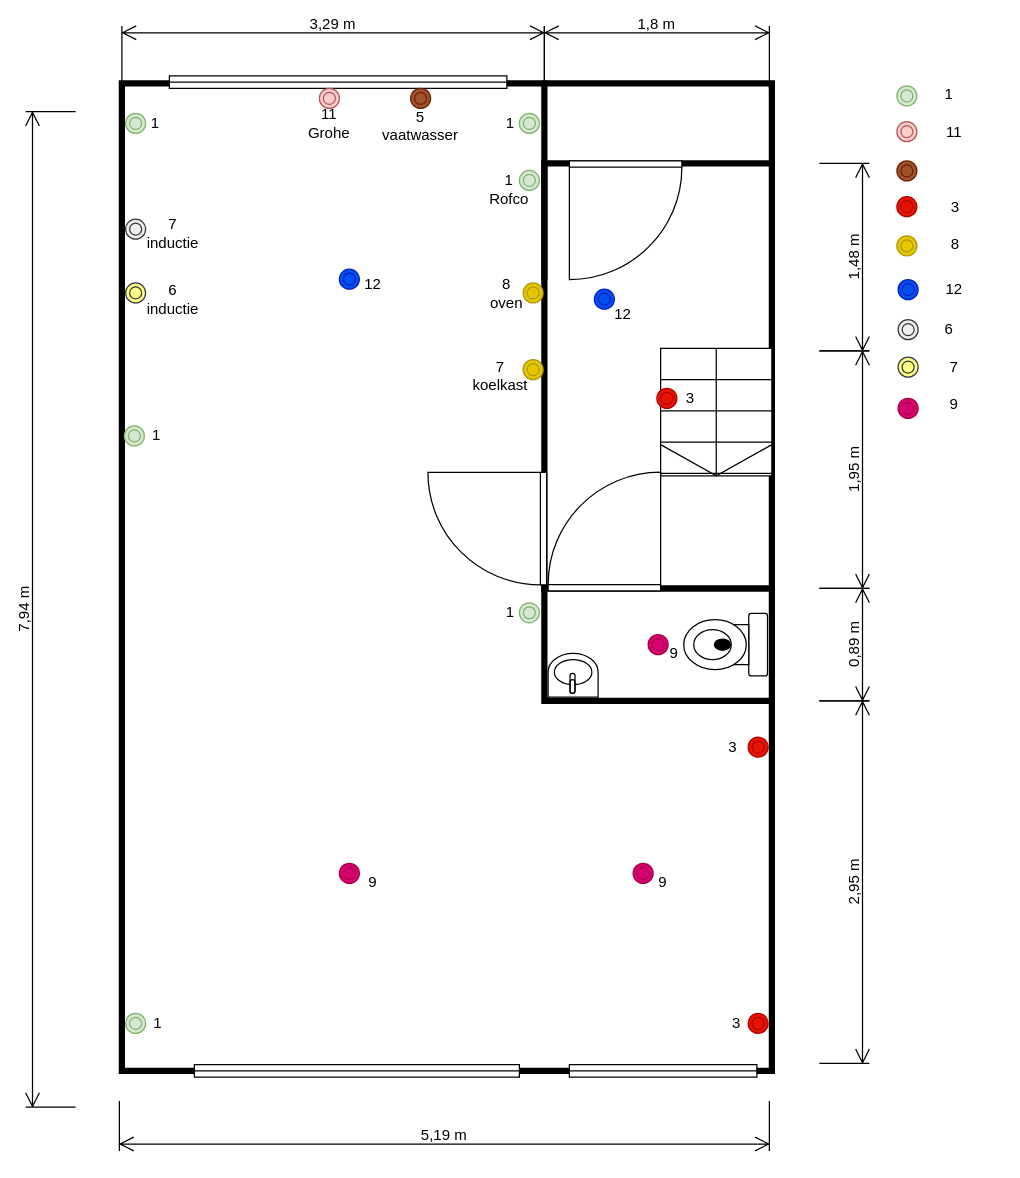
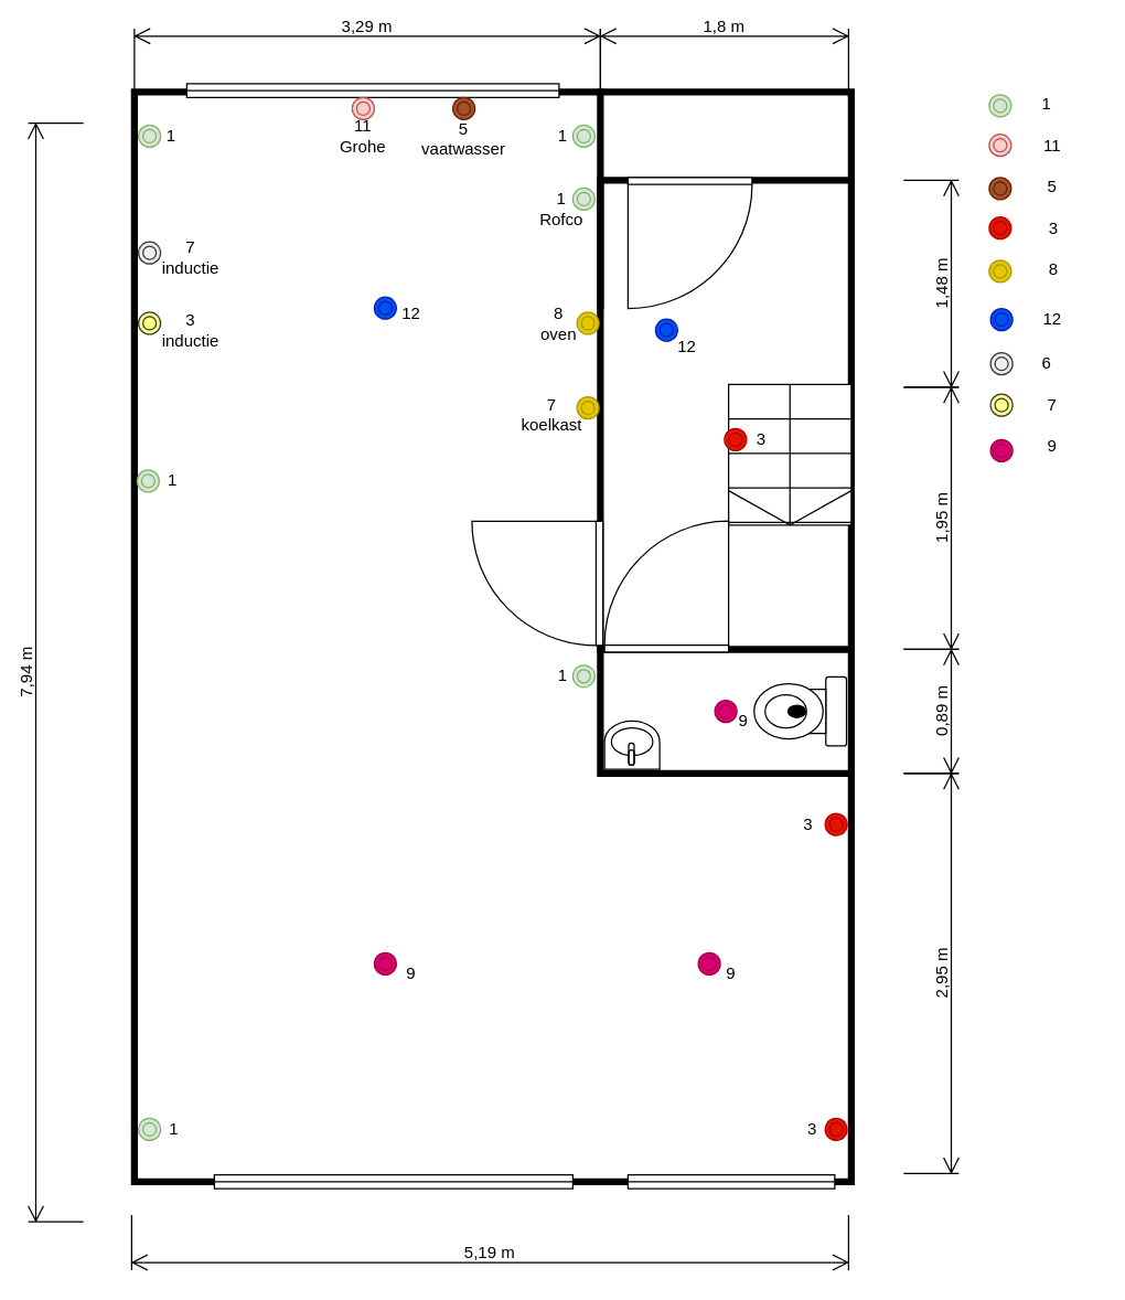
+ <mxCell id="36" value="5" style="text;html=1;strokeColor=none;fillColor=none;align=center;verticalAlign=middle;whiteSpace=wrap;rounded=0;" parent="1" vertex="1"><mxGeometry x="733" y="119.63" width="60" height="30" as="geometry" /></mxCell>
- <mxCell id="60" value="&lt;div&gt;6&lt;/div&gt;&lt;div&gt;inductie&lt;/div&gt;" style="text;html=1;strokeColor=none;fillColor=none;align=center;verticalAlign=middle;whiteSpace=wrap;rounded=0;" parent="1" vertex="1"><mxGeometry x="108" y="223.63" width="60" height="30" as="geometry" /></mxCell>
+ <mxCell id="60" value="&lt;div&gt;3&lt;/div&gt;&lt;div&gt;inductie&lt;/div&gt;" style="text;html=1;strokeColor=none;fillColor=none;align=center;verticalAlign=middle;whiteSpace=wrap;rounded=0;" parent="1" vertex="1"><mxGeometry x="108" y="223.63" width="60" height="30" as="geometry" /></mxCell>
